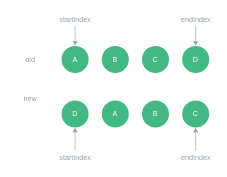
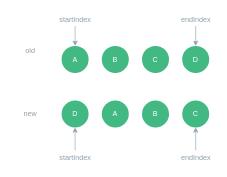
- <mxCell id="14" value="old" style="text;strokeColor=none;align=center;fillColor=none;html=1;verticalAlign=middle;whiteSpace=wrap;rounded=0;fontColor=#8E9EA9;" parent="1" vertex="1"><mxGeometry x="20" y="83.5" width="60" height="30" as="geometry" /></mxCell>
+ <mxCell id="14" value="old" style="text;strokeColor=none;align=center;fillColor=none;html=1;verticalAlign=middle;whiteSpace=wrap;rounded=0;fontColor=#8E9EA9;" parent="1" vertex="1"><mxGeometry x="20" y="68.5" width="60" height="30" as="geometry" /></mxCell>
- <mxCell id="15" value="new" style="text;strokeColor=none;align=center;fillColor=none;html=1;verticalAlign=middle;whiteSpace=wrap;rounded=0;fontColor=#8E9EA9;" parent="1" vertex="1"><mxGeometry x="20" y="149.5" width="60" height="30" as="geometry" /></mxCell>
+ <mxCell id="15" value="new" style="text;strokeColor=none;align=center;fillColor=none;html=1;verticalAlign=middle;whiteSpace=wrap;rounded=0;fontColor=#8E9EA9;" parent="1" vertex="1"><mxGeometry x="20" y="174.5" width="60" height="30" as="geometry" /></mxCell>
